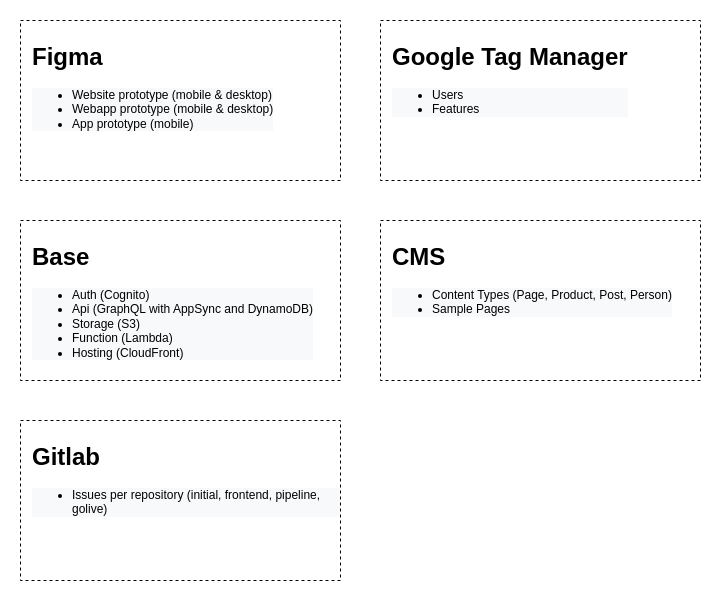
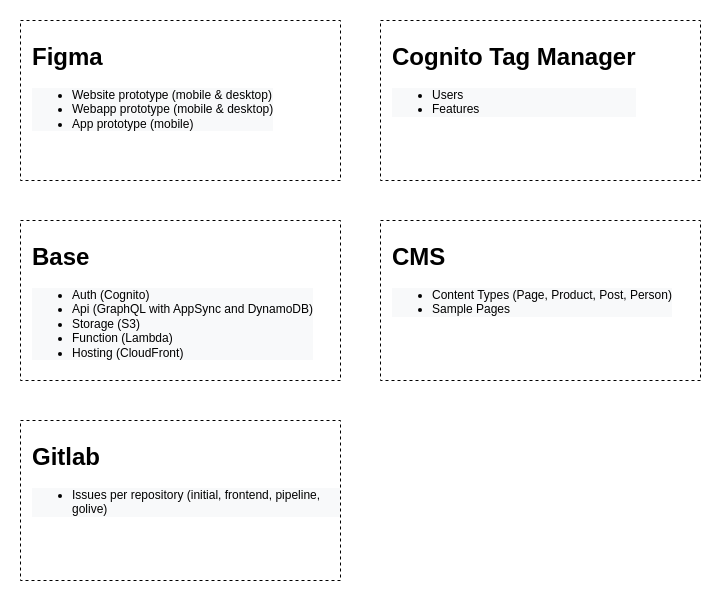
- <mxCell id="3" value="&lt;h1&gt;&lt;font face=&quot;helvetica&quot;&gt;Google Tag Manager&lt;/font&gt;&lt;/h1&gt;&lt;ul style=&quot;color: rgb(0 , 0 , 0) ; font-family: &amp;#34;helvetica&amp;#34; ; font-size: 12px ; font-style: normal ; font-weight: 400 ; letter-spacing: normal ; text-align: left ; text-indent: 0px ; text-transform: none ; word-spacing: 0px ; background-color: rgb(248 , 249 , 250)&quot;&gt;&lt;li&gt;Users&lt;/li&gt;&lt;li&gt;Features&lt;/li&gt;&lt;/ul&gt;" style="text;whiteSpace=wrap;html=1;strokeColor=#000000;dashed=1;spacingLeft=10;" vertex="1" parent="1"><mxGeometry x="380" y="20" width="320" height="160" as="geometry" /></mxCell>
+ <mxCell id="3" value="&lt;h1&gt;&lt;font face=&quot;helvetica&quot;&gt;Cognito Tag Manager&lt;/font&gt;&lt;/h1&gt;&lt;ul style=&quot;color: rgb(0 , 0 , 0) ; font-family: &amp;#34;helvetica&amp;#34; ; font-size: 12px ; font-style: normal ; font-weight: 400 ; letter-spacing: normal ; text-align: left ; text-indent: 0px ; text-transform: none ; word-spacing: 0px ; background-color: rgb(248 , 249 , 250)&quot;&gt;&lt;li&gt;Users&lt;/li&gt;&lt;li&gt;Features&lt;/li&gt;&lt;/ul&gt;" style="text;whiteSpace=wrap;html=1;strokeColor=#000000;dashed=1;spacingLeft=10;" vertex="1" parent="1"><mxGeometry x="380" y="20" width="320" height="160" as="geometry" /></mxCell>
